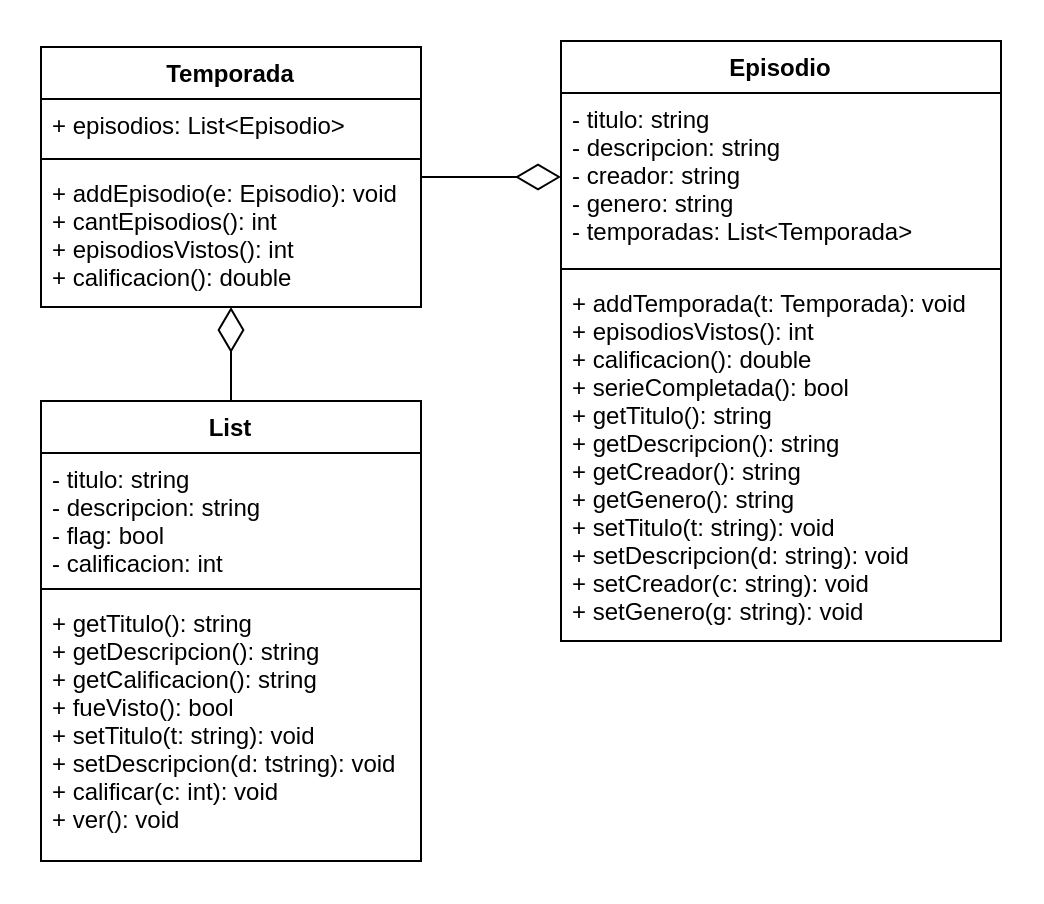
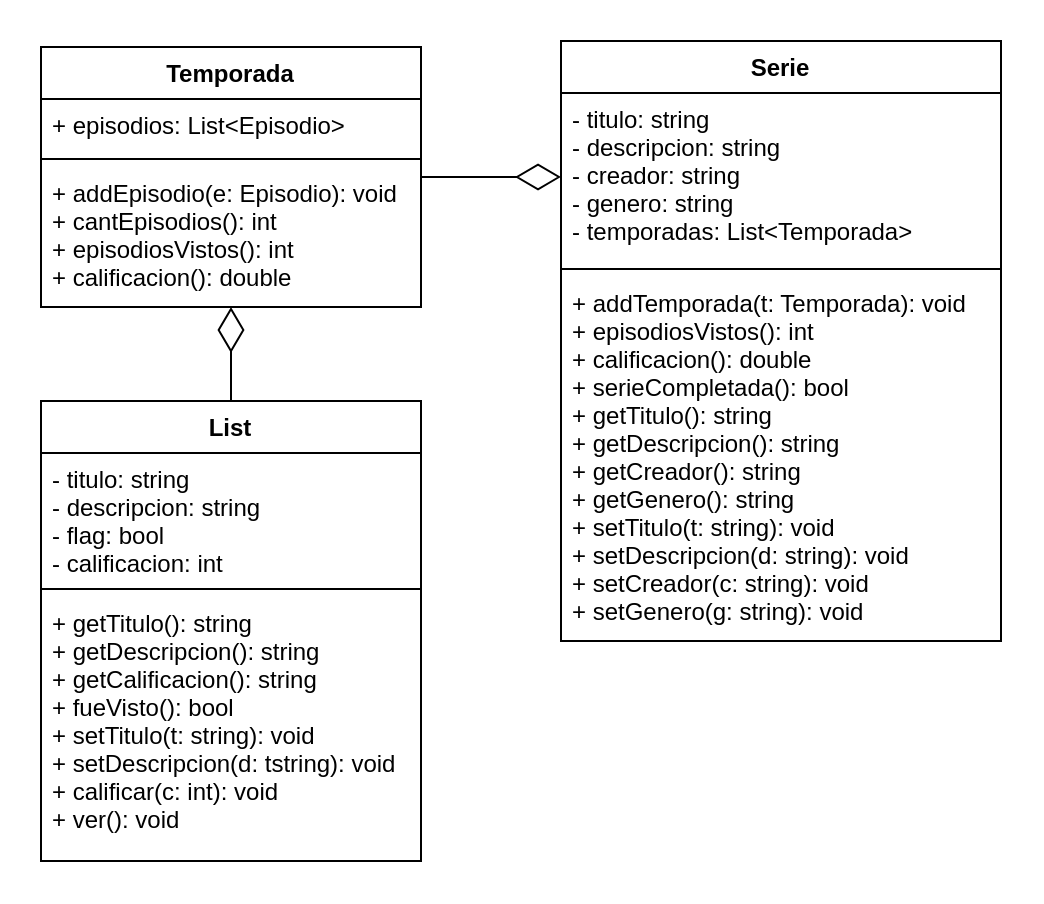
- <mxCell id="12" value="Episodio" style="swimlane;fontStyle=1;align=center;verticalAlign=top;childLayout=stackLayout;horizontal=1;startSize=26;horizontalStack=0;resizeParent=1;resizeParentMax=0;resizeLast=0;collapsible=1;marginBottom=0;" vertex="1" parent="1"><mxGeometry x="280" y="20" width="220" height="300" as="geometry" /></mxCell>
+ <mxCell id="12" value="Serie" style="swimlane;fontStyle=1;align=center;verticalAlign=top;childLayout=stackLayout;horizontal=1;startSize=26;horizontalStack=0;resizeParent=1;resizeParentMax=0;resizeLast=0;collapsible=1;marginBottom=0;" vertex="1" parent="1"><mxGeometry x="280" y="20" width="220" height="300" as="geometry" /></mxCell>
